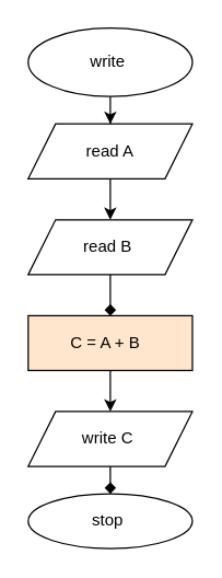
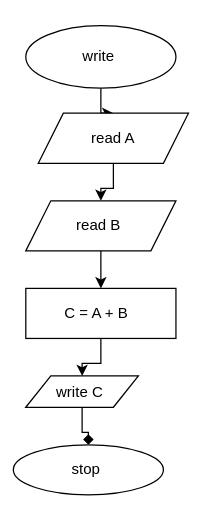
- <mxCell id="5" value="read A" style="shape=parallelogram;perimeter=parallelogramPerimeter;whiteSpace=wrap;html=1;fixedSize=1;" vertex="1" parent="1"><mxGeometry x="20" y="90" width="120" height="40" as="geometry" /></mxCell>
+ <mxCell id="5" value="read A" style="shape=parallelogram;perimeter=parallelogramPerimeter;whiteSpace=wrap;html=1;fixedSize=1;" vertex="1" parent="1"><mxGeometry x="30" y="90" width="120" height="40" as="geometry" /></mxCell>
- <mxCell id="6" value="" style="edgeStyle=orthogonalEdgeStyle;rounded=0;orthogonalLoop=1;jettySize=auto;html=1;endArrow=diamond;" edge="1" parent="1" source="7" target="9"><mxGeometry relative="1" as="geometry" /></mxCell>
+ <mxCell id="6" value="" style="edgeStyle=orthogonalEdgeStyle;rounded=0;orthogonalLoop=1;jettySize=auto;html=1;" edge="1" parent="1" source="7" target="9"><mxGeometry relative="1" as="geometry" /></mxCell>
- <mxCell id="9" value="C = A + B&amp;nbsp;&amp;nbsp;" style="whiteSpace=wrap;html=1;fillColor=#ffe6cc;" vertex="1" parent="1"><mxGeometry x="20" y="230" width="120" height="40" as="geometry" /></mxCell>
+ <mxCell id="9" value="C = A + B&amp;nbsp;&amp;nbsp;" style="whiteSpace=wrap;html=1;" vertex="1" parent="1"><mxGeometry x="20" y="230" width="120" height="40" as="geometry" /></mxCell>
- <mxCell id="11" value="write C&amp;nbsp;" style="shape=parallelogram;perimeter=parallelogramPerimeter;whiteSpace=wrap;html=1;fixedSize=1;" vertex="1" parent="1"><mxGeometry x="20" y="300" width="120" height="40" as="geometry" /></mxCell>
+ <mxCell id="11" value="write C&amp;nbsp;" style="shape=parallelogram;perimeter=parallelogramPerimeter;whiteSpace=wrap;html=1;fixedSize=1;" vertex="1" parent="1"><mxGeometry x="20" y="300" width="90" height="25" as="geometry" /></mxCell>
- <mxCell id="12" value="stop&amp;nbsp;" style="ellipse;whiteSpace=wrap;html=1;" vertex="1" parent="1"><mxGeometry x="20" y="360" width="120" height="40" as="geometry" /></mxCell>
+ <mxCell id="12" value="stop&amp;nbsp;" style="ellipse;whiteSpace=wrap;html=1;" vertex="1" parent="1"><mxGeometry x="10" y="355" width="120" height="40" as="geometry" /></mxCell>
